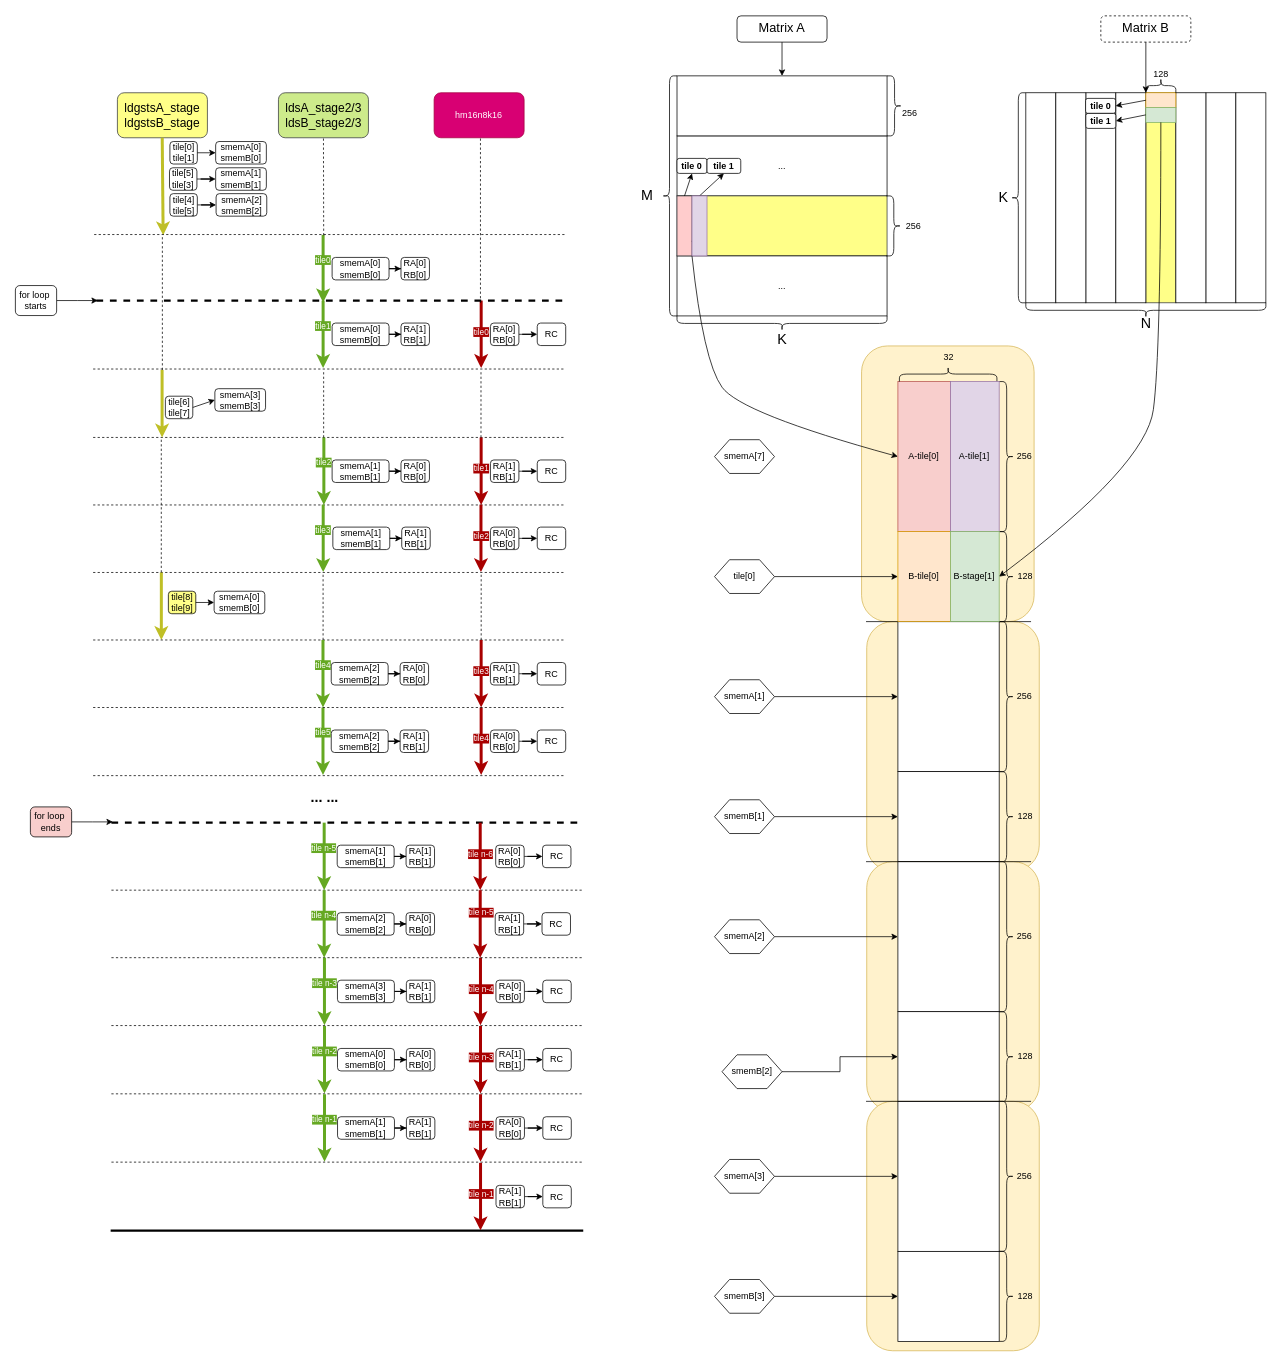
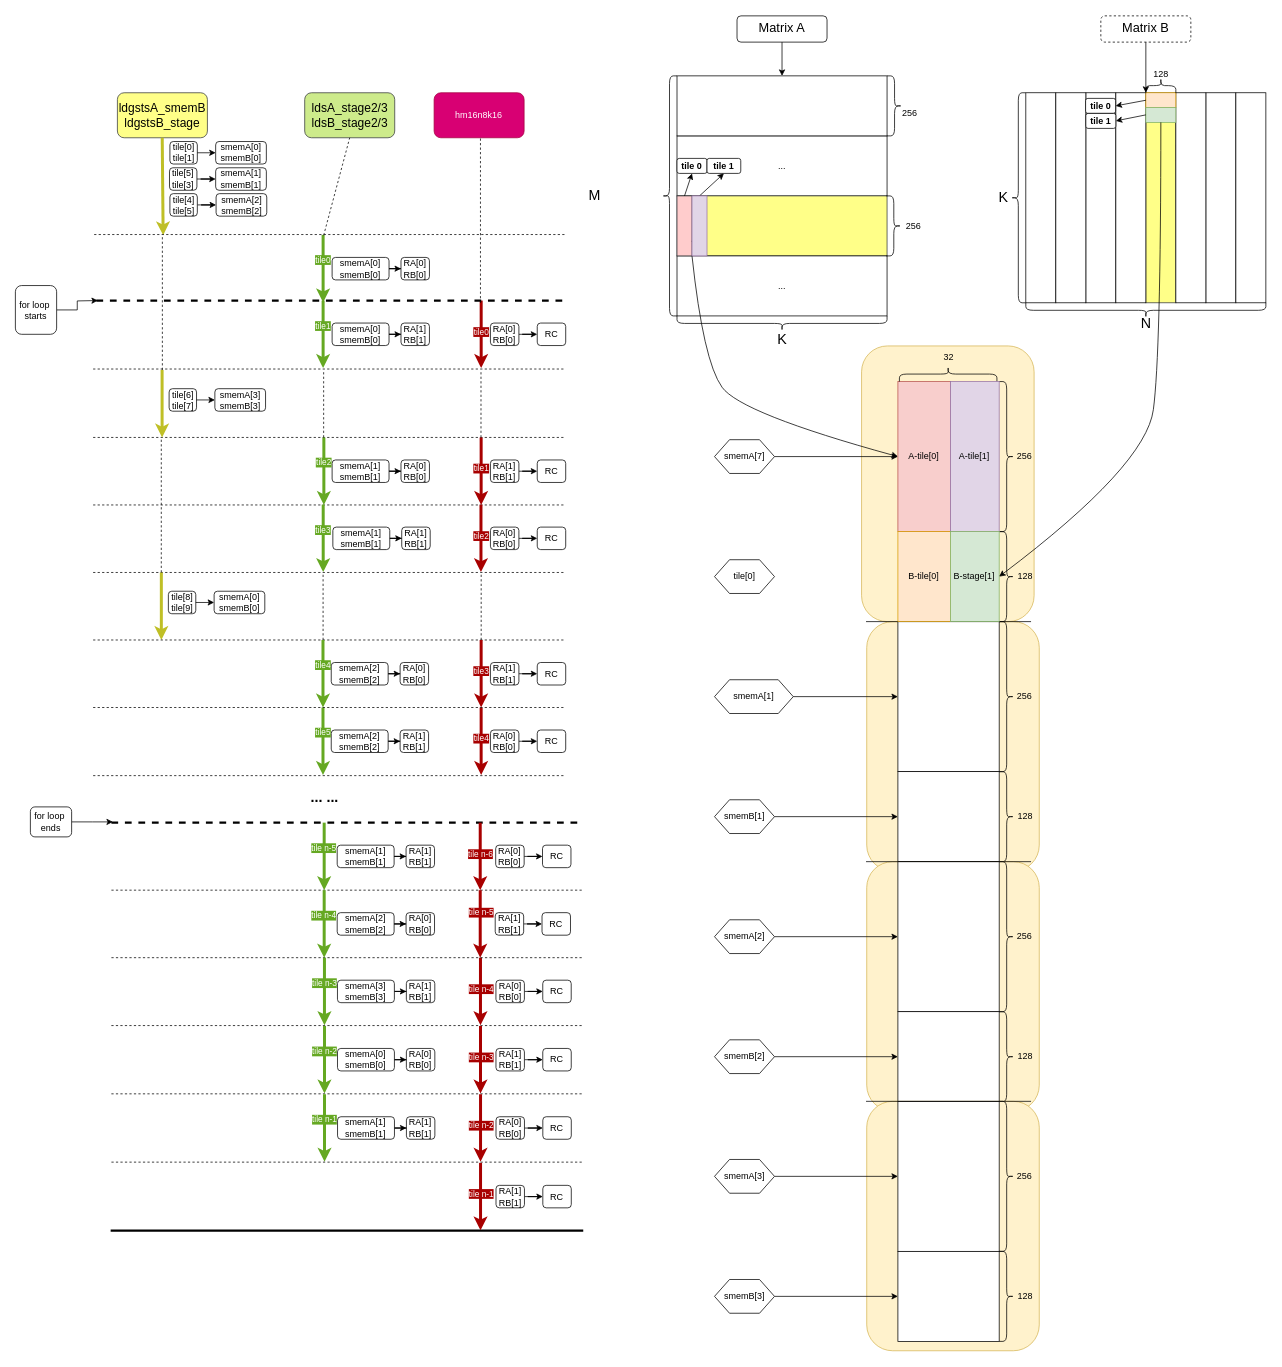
- <mxCell id="66" value="&lt;font style=&quot;font-size: 16px;&quot;&gt;ldgstsA_stage&lt;/font&gt;&lt;div style=&quot;font-size: 16px;&quot;&gt;&lt;font style=&quot;font-size: 16px;&quot;&gt;ldgstsB_stage&lt;/font&gt;&lt;br&gt;&lt;/div&gt;" style="rounded=1;whiteSpace=wrap;html=1;fillColor=#ffff88;strokeColor=#36393d;" parent="1" vertex="1"><mxGeometry x="156" y="123" width="120" height="60" as="geometry" /></mxCell>
+ <mxCell id="66" value="&lt;font style=&quot;font-size: 16px;&quot;&gt;ldgstsA_smemB&lt;/font&gt;&lt;div style=&quot;font-size: 16px;&quot;&gt;&lt;font style=&quot;font-size: 16px;&quot;&gt;ldgstsB_stage&lt;/font&gt;&lt;br&gt;&lt;/div&gt;" style="rounded=1;whiteSpace=wrap;html=1;fillColor=#ffff88;strokeColor=#36393d;" parent="1" vertex="1"><mxGeometry x="156" y="123" width="120" height="60" as="geometry" /></mxCell>
- <mxCell id="67" value="&lt;div style=&quot;font-size: 16px;&quot;&gt;ldsA_stage2/3&lt;br&gt;&lt;/div&gt;&lt;div style=&quot;&quot;&gt;&lt;span style=&quot;font-size: 16px;&quot;&gt;ldsB_stage2/3&lt;/span&gt;&lt;br&gt;&lt;/div&gt;" style="rounded=1;whiteSpace=wrap;html=1;fillColor=#cdeb8b;strokeColor=#36393d;" parent="1" vertex="1"><mxGeometry x="370.69" y="123" width="120" height="60" as="geometry" /></mxCell>
+ <mxCell id="67" value="&lt;div style=&quot;font-size: 16px;&quot;&gt;ldsA_stage2/3&lt;br&gt;&lt;/div&gt;&lt;div style=&quot;&quot;&gt;&lt;span style=&quot;font-size: 16px;&quot;&gt;ldsB_stage2/3&lt;/span&gt;&lt;br&gt;&lt;/div&gt;" style="rounded=1;whiteSpace=wrap;html=1;fillColor=#cdeb8b;strokeColor=#36393d;" parent="1" vertex="1"><mxGeometry x="405.69" y="123" width="120" height="60" as="geometry" /></mxCell>
- <mxCell id="153" value="&lt;font style=&quot;font-size: 19px;&quot;&gt;M&lt;/font&gt;" style="text;html=1;align=center;verticalAlign=middle;resizable=0;points=[];autosize=1;strokeColor=none;fillColor=none;" parent="1" vertex="1"><mxGeometry x="842" y="240.5" width="40" height="40" as="geometry" /></mxCell>
+ <mxCell id="153" value="&lt;font style=&quot;font-size: 19px;&quot;&gt;M&lt;/font&gt;" style="text;html=1;align=center;verticalAlign=middle;resizable=0;points=[];autosize=1;strokeColor=none;fillColor=none;" parent="1" vertex="1"><mxGeometry x="772" y="240.5" width="40" height="40" as="geometry" /></mxCell>
- <mxCell id="135" value="for loop&amp;nbsp;&lt;div&gt;starts&lt;/div&gt;" style="rounded=1;whiteSpace=wrap;html=1;" parent="1" vertex="1"><mxGeometry x="20" y="380" width="55" height="40" as="geometry" /></mxCell>
+ <mxCell id="135" value="for loop&amp;nbsp;&lt;div&gt;starts&lt;/div&gt;" style="rounded=1;whiteSpace=wrap;html=1;" parent="1" vertex="1"><mxGeometry x="20" y="380" width="55" height="65" as="geometry" /></mxCell>
- <mxCell id="177" value="tile[6]&lt;div&gt;tile[7]&lt;/div&gt;" style="rounded=1;whiteSpace=wrap;html=1;" parent="1" vertex="1"><mxGeometry x="219.94" y="527.5" width="36.56" height="30" as="geometry" /></mxCell>
+ <mxCell id="177" value="tile[6]&lt;div&gt;tile[7]&lt;/div&gt;" style="rounded=1;whiteSpace=wrap;html=1;" parent="1" vertex="1"><mxGeometry x="224.94" y="517.5" width="36.56" height="30" as="geometry" /></mxCell>
+ <mxCell id="64" style="edgeStyle=orthogonalEdgeStyle;rounded=0;orthogonalLoop=1;jettySize=auto;html=1;entryX=0;entryY=0.5;entryDx=0;entryDy=0;" parent="1" source="65" target="22" edge="1"><mxGeometry relative="1" as="geometry" /></mxCell>
- <mxCell id="154" style="edgeStyle=orthogonalEdgeStyle;rounded=0;orthogonalLoop=1;jettySize=auto;html=1;entryX=0;entryY=0.5;entryDx=0;entryDy=0;" parent="1" source="155" target="54" edge="1"><mxGeometry relative="1" as="geometry" /></mxCell>
- <mxCell id="182" value="tile[8]&lt;div&gt;tile[9]&lt;/div&gt;" style="rounded=1;whiteSpace=wrap;html=1;fillColor=#ffff88;" parent="1" vertex="1"><mxGeometry x="223.94" y="787.5" width="36.56" height="30" as="geometry" /></mxCell>
+ <mxCell id="182" value="tile[8]&lt;div&gt;tile[9]&lt;/div&gt;" style="rounded=1;whiteSpace=wrap;html=1;" parent="1" vertex="1"><mxGeometry x="223.94" y="787.5" width="36.56" height="30" as="geometry" /></mxCell>
- <mxCell id="157" value="smemA[1]" style="shape=hexagon;perimeter=hexagonPerimeter2;whiteSpace=wrap;html=1;fixedSize=1;" parent="1" vertex="1"><mxGeometry x="952" y="905.5" width="80" height="45" as="geometry" /></mxCell>
+ <mxCell id="157" value="smemA[1]" style="shape=hexagon;perimeter=hexagonPerimeter2;whiteSpace=wrap;html=1;fixedSize=1;" parent="1" vertex="1"><mxGeometry x="952" y="905.5" width="105" height="45" as="geometry" /></mxCell>
- <mxCell id="137" value="for loop&amp;nbsp;&lt;div&gt;ends&lt;/div&gt;" style="rounded=1;whiteSpace=wrap;html=1;fillColor=#f8cecc;" parent="1" vertex="1"><mxGeometry x="40" y="1075" width="55" height="40" as="geometry" /></mxCell>
+ <mxCell id="137" value="for loop&amp;nbsp;&lt;div&gt;ends&lt;/div&gt;" style="rounded=1;whiteSpace=wrap;html=1;" parent="1" vertex="1"><mxGeometry x="40" y="1075" width="55" height="40" as="geometry" /></mxCell>
- <mxCell id="171" value="smemB[2]" style="shape=hexagon;perimeter=hexagonPerimeter2;whiteSpace=wrap;html=1;fixedSize=1;" parent="1" vertex="1"><mxGeometry x="962" y="1405.5" width="80" height="45" as="geometry" /></mxCell>
+ <mxCell id="171" value="smemB[2]" style="shape=hexagon;perimeter=hexagonPerimeter2;whiteSpace=wrap;html=1;fixedSize=1;" parent="1" vertex="1"><mxGeometry x="952" y="1385.5" width="80" height="45" as="geometry" /></mxCell>
